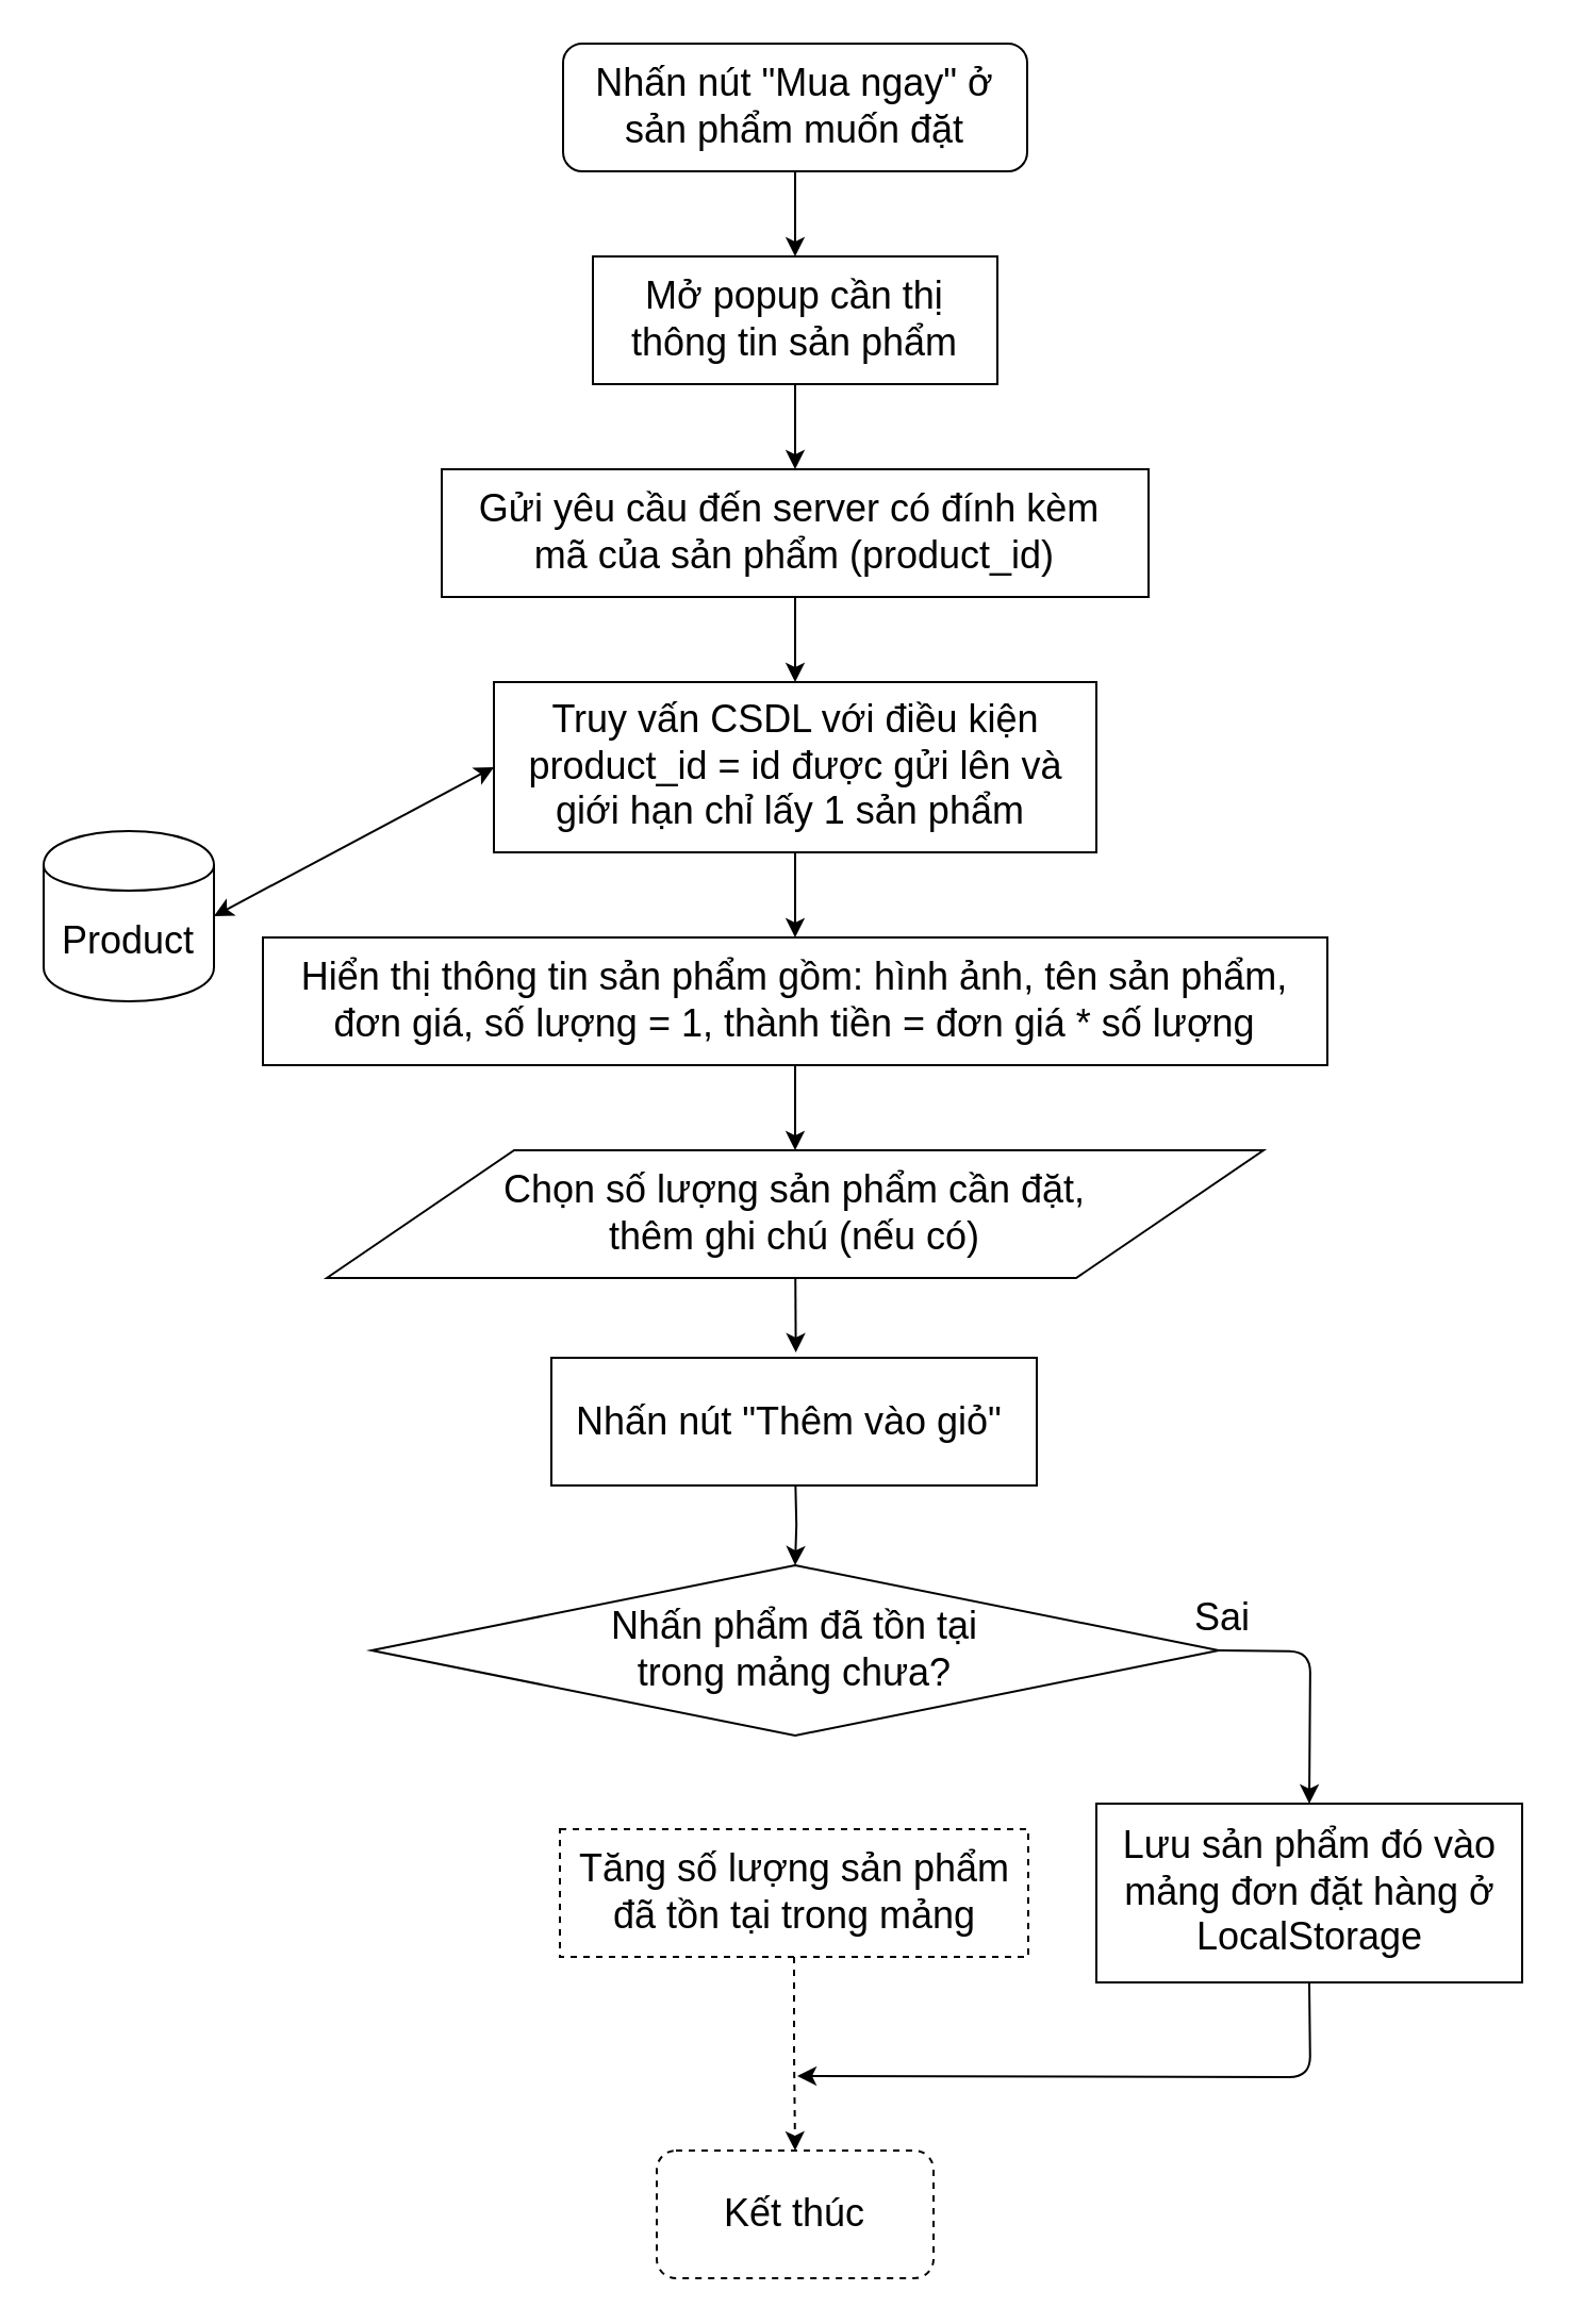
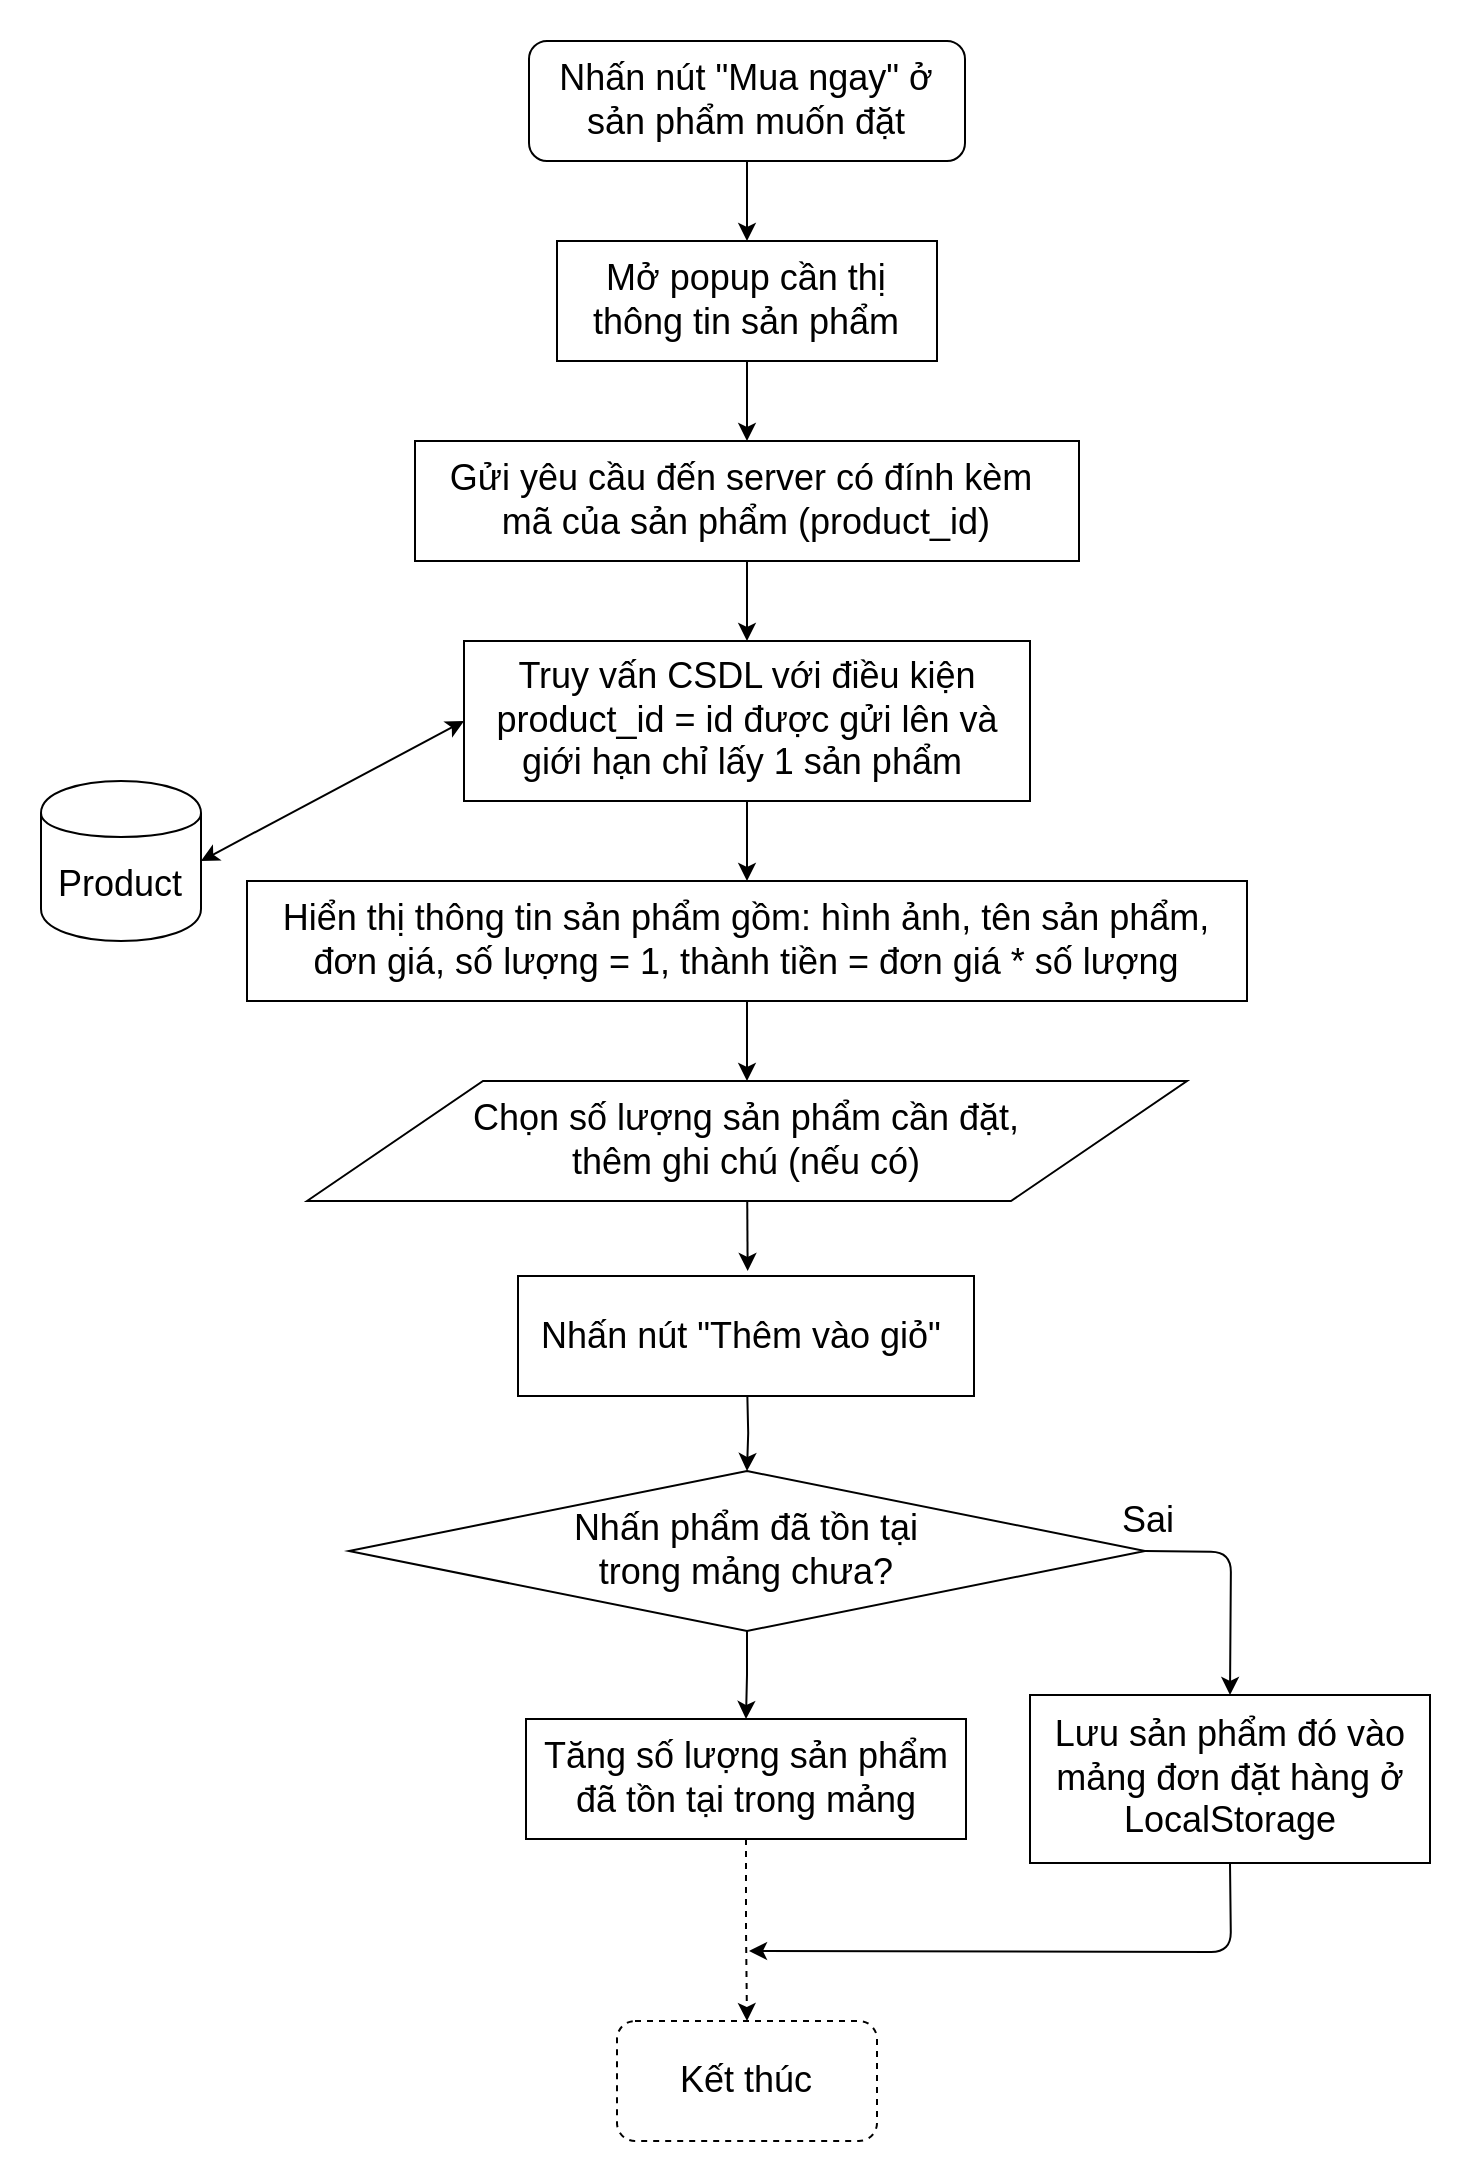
+ <mxCell id="16" value="" style="edgeStyle=orthogonalEdgeStyle;rounded=0;orthogonalLoop=1;jettySize=auto;html=1;fontSize=18;" edge="1" parent="1" source="6" target="15"><mxGeometry relative="1" as="geometry"><mxPoint x="373" y="817.5" as="sourcePoint" /><mxPoint x="373" y="966" as="targetPoint" /></mxGeometry></mxCell>
- <mxCell id="15" value="Tăng số lượng sản phẩm đã tồn tại trong mảng" style="rounded=0;whiteSpace=wrap;html=1;fontSize=18;dashed=1;" vertex="1" parent="1"><mxGeometry x="262.5" y="859" width="220" height="60" as="geometry" /></mxCell>
+ <mxCell id="15" value="Tăng số lượng sản phẩm đã tồn tại trong mảng" style="rounded=0;whiteSpace=wrap;html=1;fontSize=18;" vertex="1" parent="1"><mxGeometry x="262.5" y="859" width="220" height="60" as="geometry" /></mxCell>
